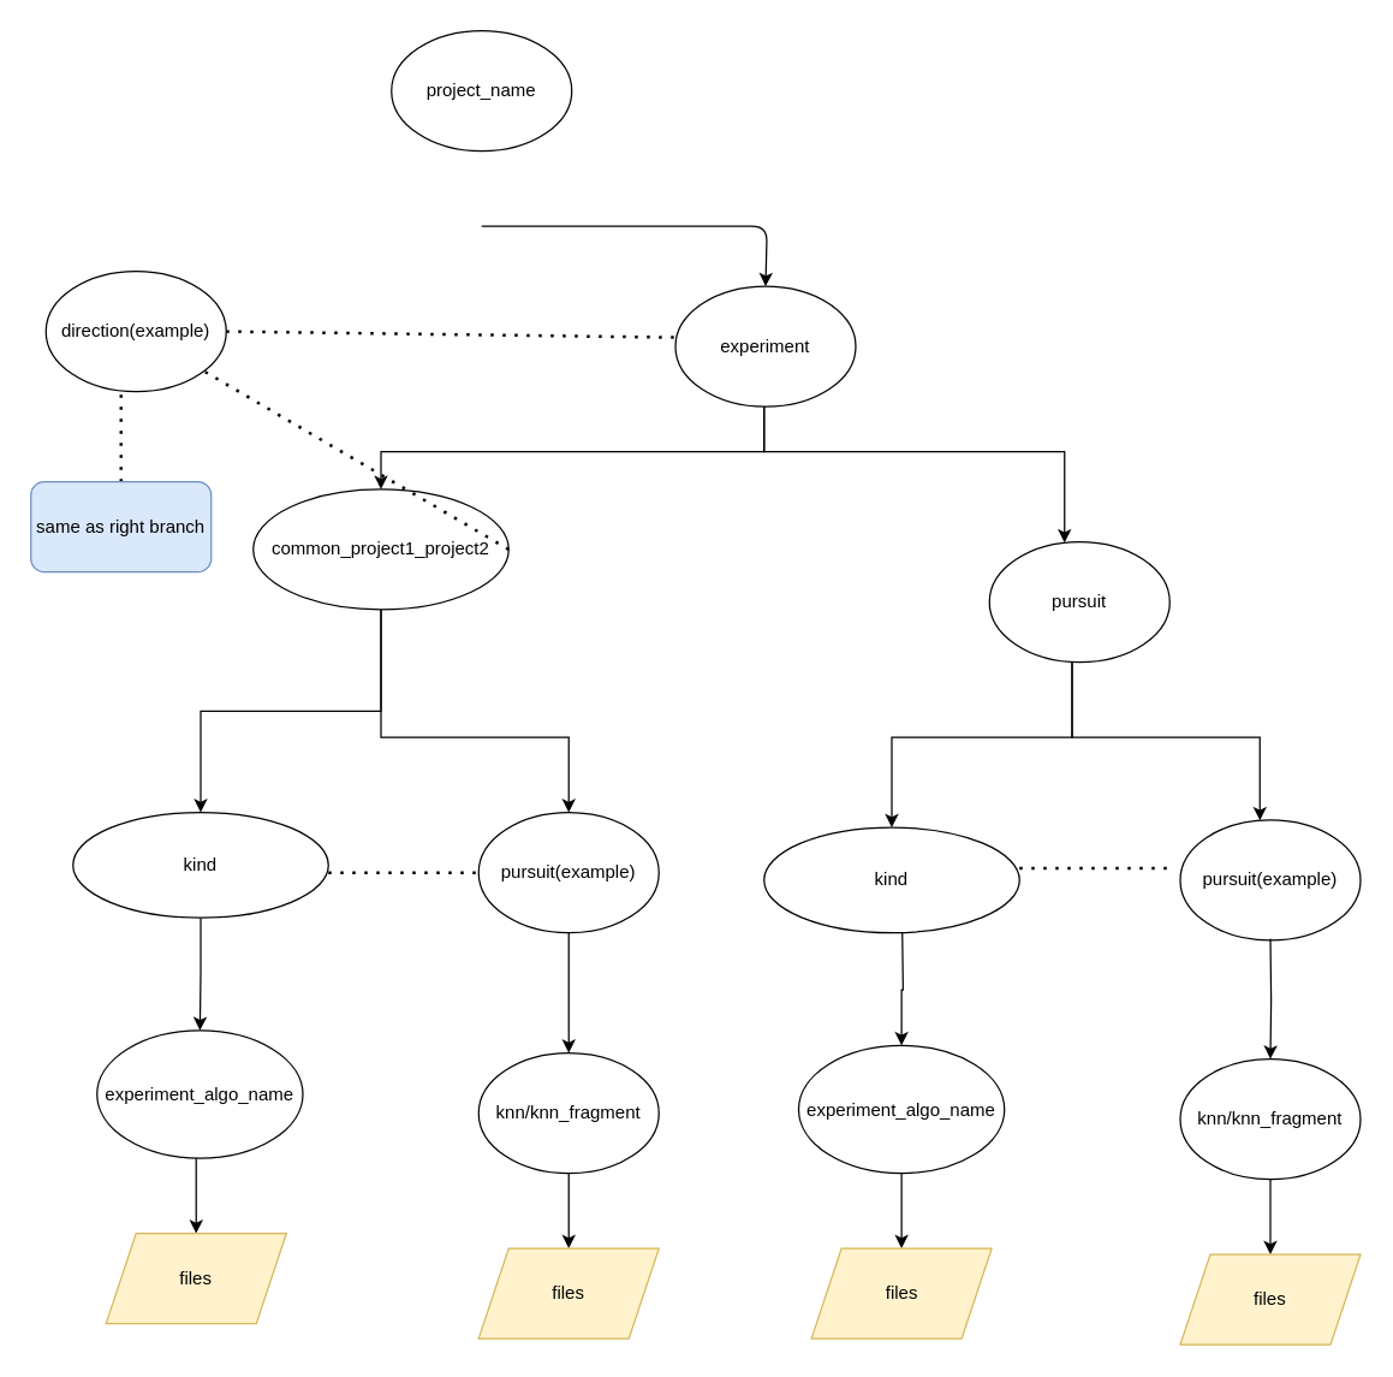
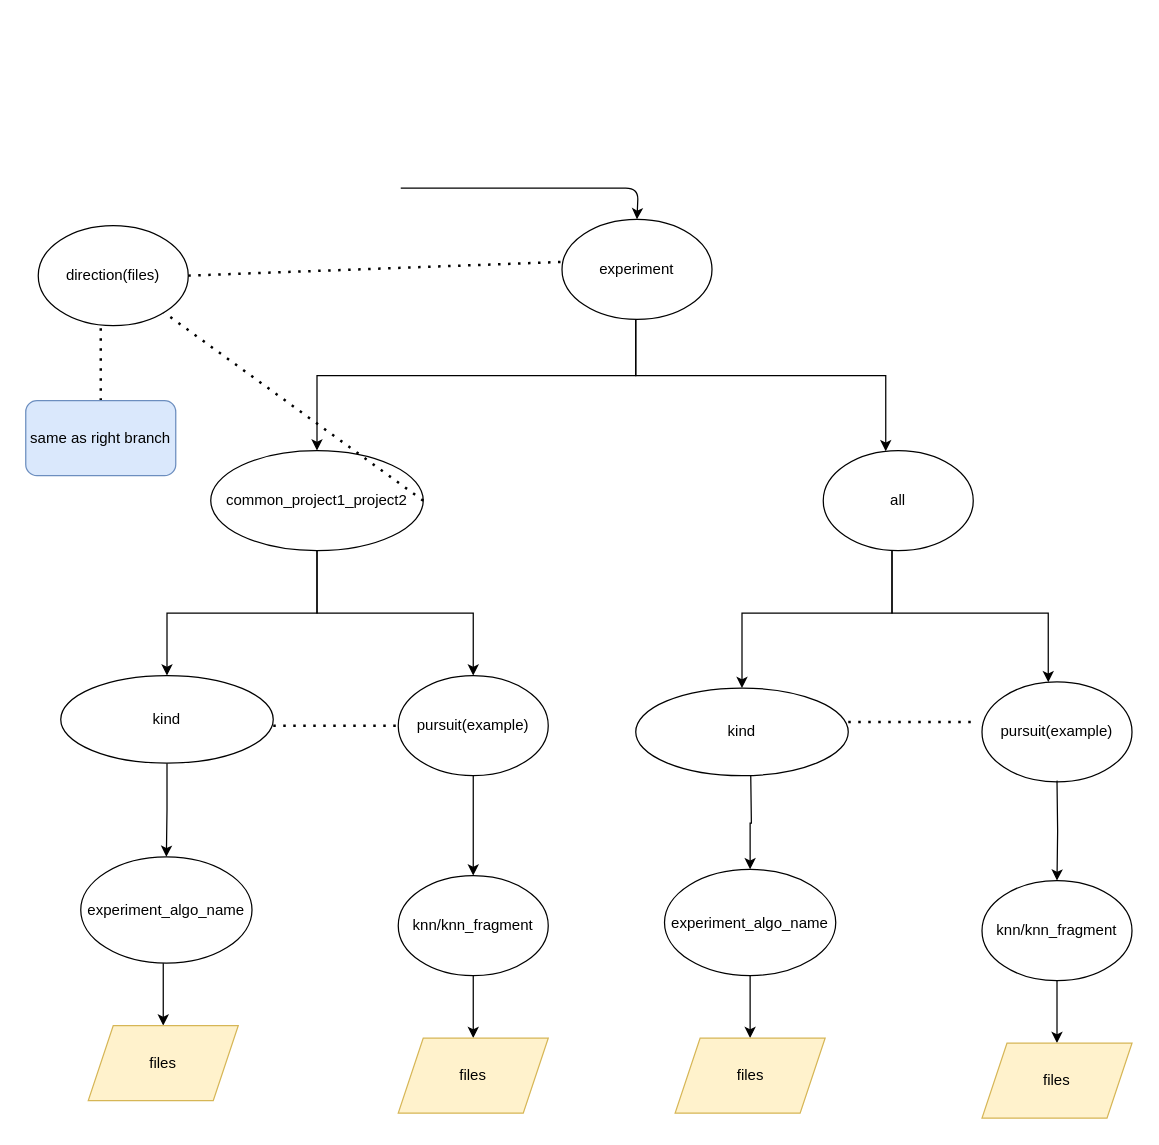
- <mxCell id="21" value="project_name" style="ellipse;whiteSpace=wrap;html=1;" vertex="1" parent="1"><mxGeometry x="260" y="20" width="120" height="80" as="geometry" /></mxCell>
- <mxCell id="22" value="direction(example)" style="ellipse;whiteSpace=wrap;html=1;" vertex="1" parent="1"><mxGeometry x="30" y="180" width="120" height="80" as="geometry" /></mxCell>
+ <mxCell id="22" value="direction(files)" style="ellipse;whiteSpace=wrap;html=1;" vertex="1" parent="1"><mxGeometry x="30" y="180" width="120" height="80" as="geometry" /></mxCell>
- <mxCell id="4" value="experiment" style="ellipse;whiteSpace=wrap;html=1;" vertex="1" parent="1"><mxGeometry x="449" y="190" width="120" height="80" as="geometry" /></mxCell>
+ <mxCell id="4" value="experiment" style="ellipse;whiteSpace=wrap;html=1;" vertex="1" parent="1"><mxGeometry x="449" y="175" width="120" height="80" as="geometry" /></mxCell>
- <mxCell id="7" value="common_project1_project2" style="ellipse;whiteSpace=wrap;html=1;" vertex="1" parent="1"><mxGeometry x="168" y="325" width="170" height="80" as="geometry" /></mxCell>
+ <mxCell id="7" value="common_project1_project2" style="ellipse;whiteSpace=wrap;html=1;" vertex="1" parent="1"><mxGeometry x="168" y="360" width="170" height="80" as="geometry" /></mxCell>
- <mxCell id="8" value="pursuit" style="ellipse;whiteSpace=wrap;html=1;" vertex="1" parent="1"><mxGeometry x="658" y="360" width="120" height="80" as="geometry" /></mxCell>
+ <mxCell id="8" value="all" style="ellipse;whiteSpace=wrap;html=1;" vertex="1" parent="1"><mxGeometry x="658" y="360" width="120" height="80" as="geometry" /></mxCell>
